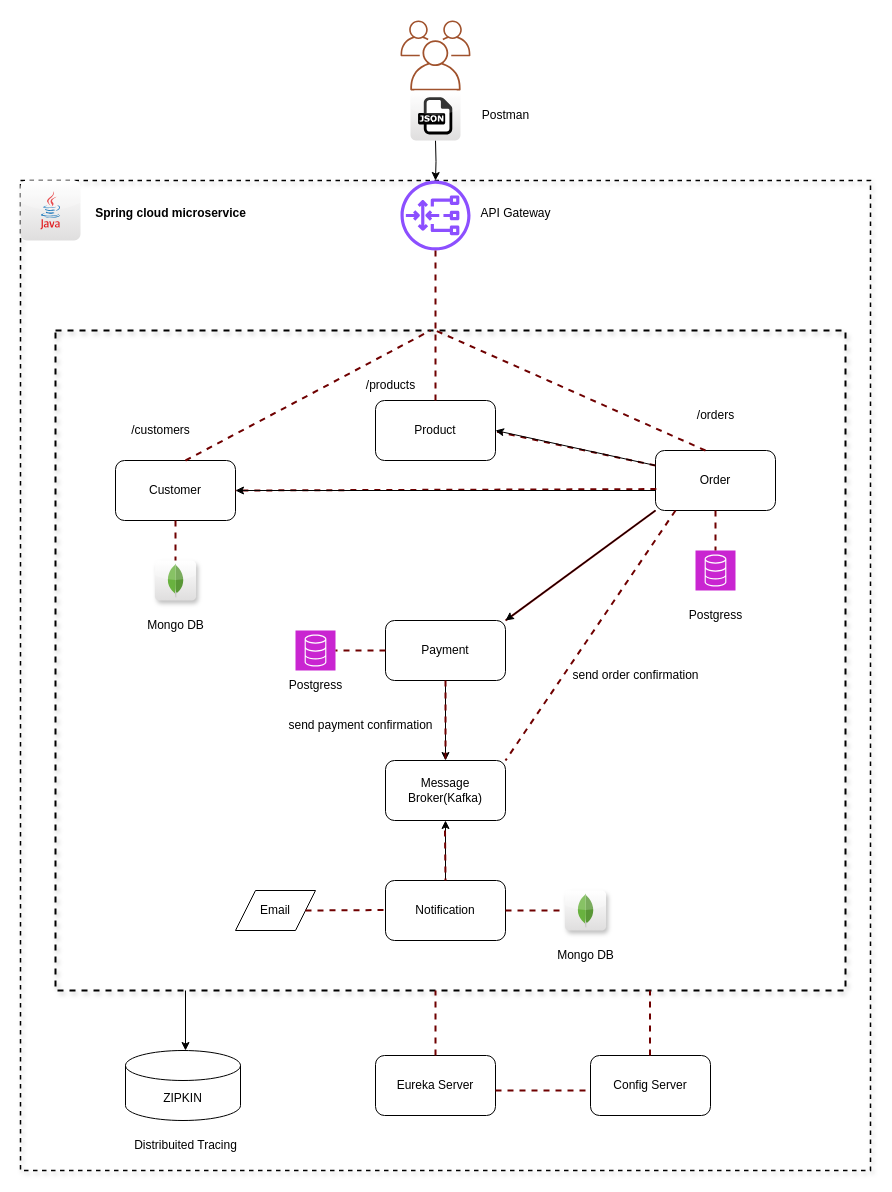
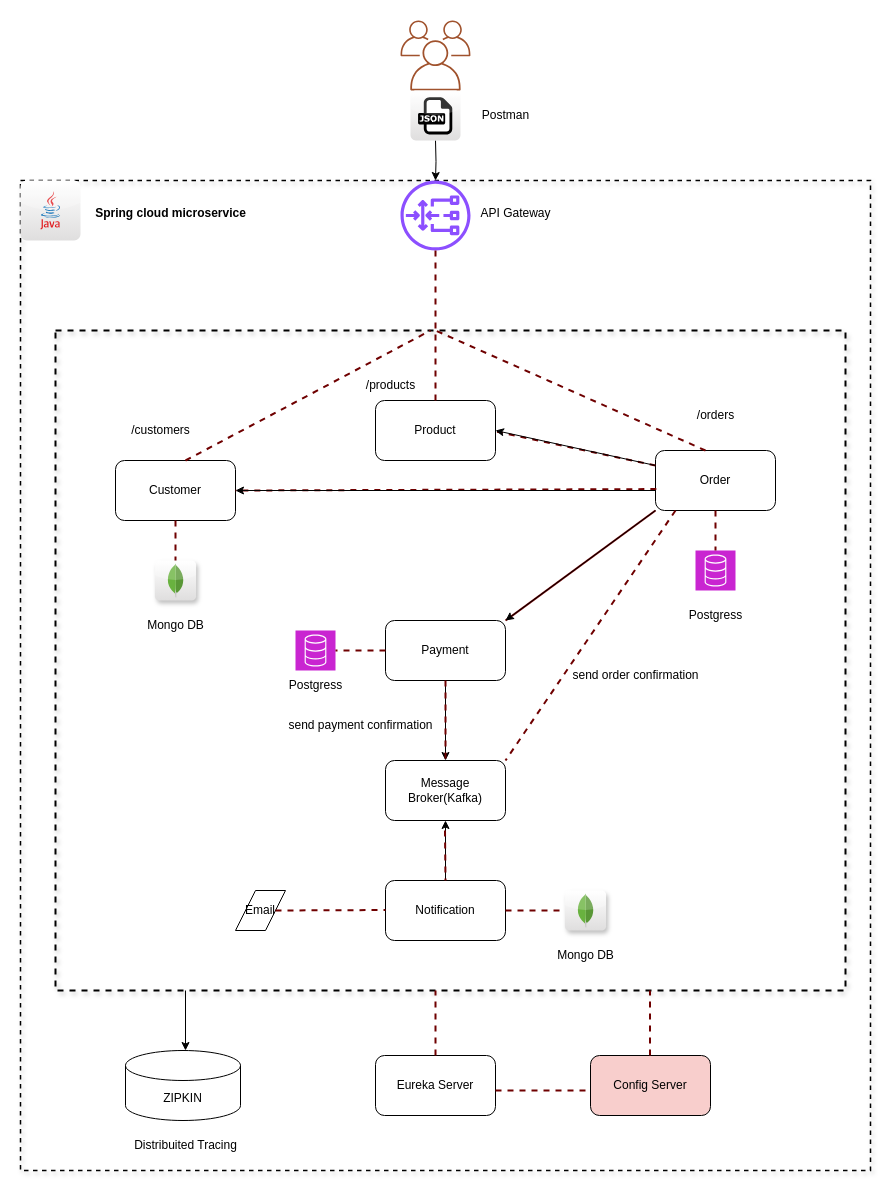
- <mxCell id="51" value="Email" style="shape=parallelogram;perimeter=parallelogramPerimeter;whiteSpace=wrap;html=1;fixedSize=1;" vertex="1" parent="1"><mxGeometry x="235" y="890" width="80" height="40" as="geometry" /></mxCell>
+ <mxCell id="51" value="Email" style="shape=parallelogram;perimeter=parallelogramPerimeter;whiteSpace=wrap;html=1;fixedSize=1;" vertex="1" parent="1"><mxGeometry x="235" y="890" width="50" height="40" as="geometry" /></mxCell>
- <mxCell id="56" value="Config Server" style="rounded=1;whiteSpace=wrap;html=1;" vertex="1" parent="1"><mxGeometry x="590" y="1055" width="120" height="60" as="geometry" /></mxCell>
+ <mxCell id="56" value="Config Server" style="rounded=1;whiteSpace=wrap;html=1;fillColor=#f8cecc;" vertex="1" parent="1"><mxGeometry x="590" y="1055" width="120" height="60" as="geometry" /></mxCell>
